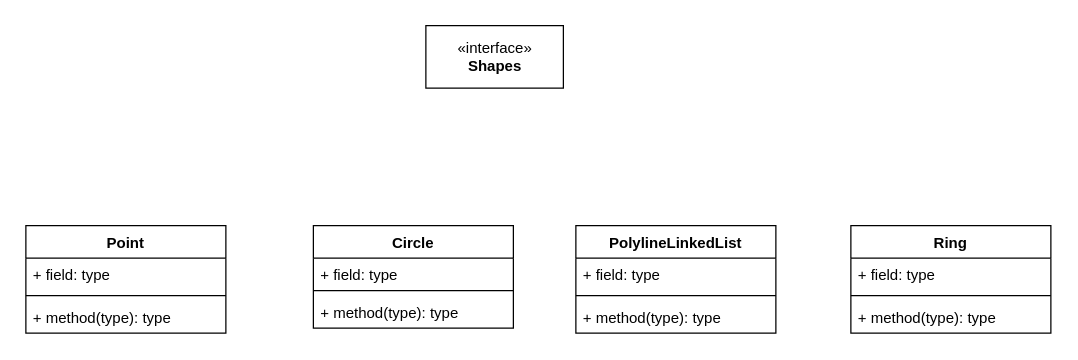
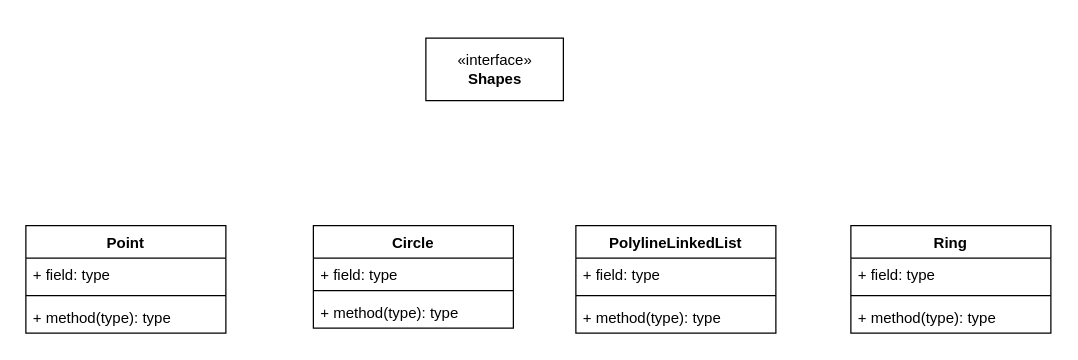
- <mxCell id="18" value="«interface»&lt;br&gt;&lt;b&gt;Shapes&lt;/b&gt;" style="html=1;" vertex="1" parent="1"><mxGeometry x="340" y="20" width="110" height="50" as="geometry" /></mxCell>
+ <mxCell id="18" value="«interface»&lt;br&gt;&lt;b&gt;Shapes&lt;/b&gt;" style="html=1;" vertex="1" parent="1"><mxGeometry x="340" y="30" width="110" height="50" as="geometry" /></mxCell>
